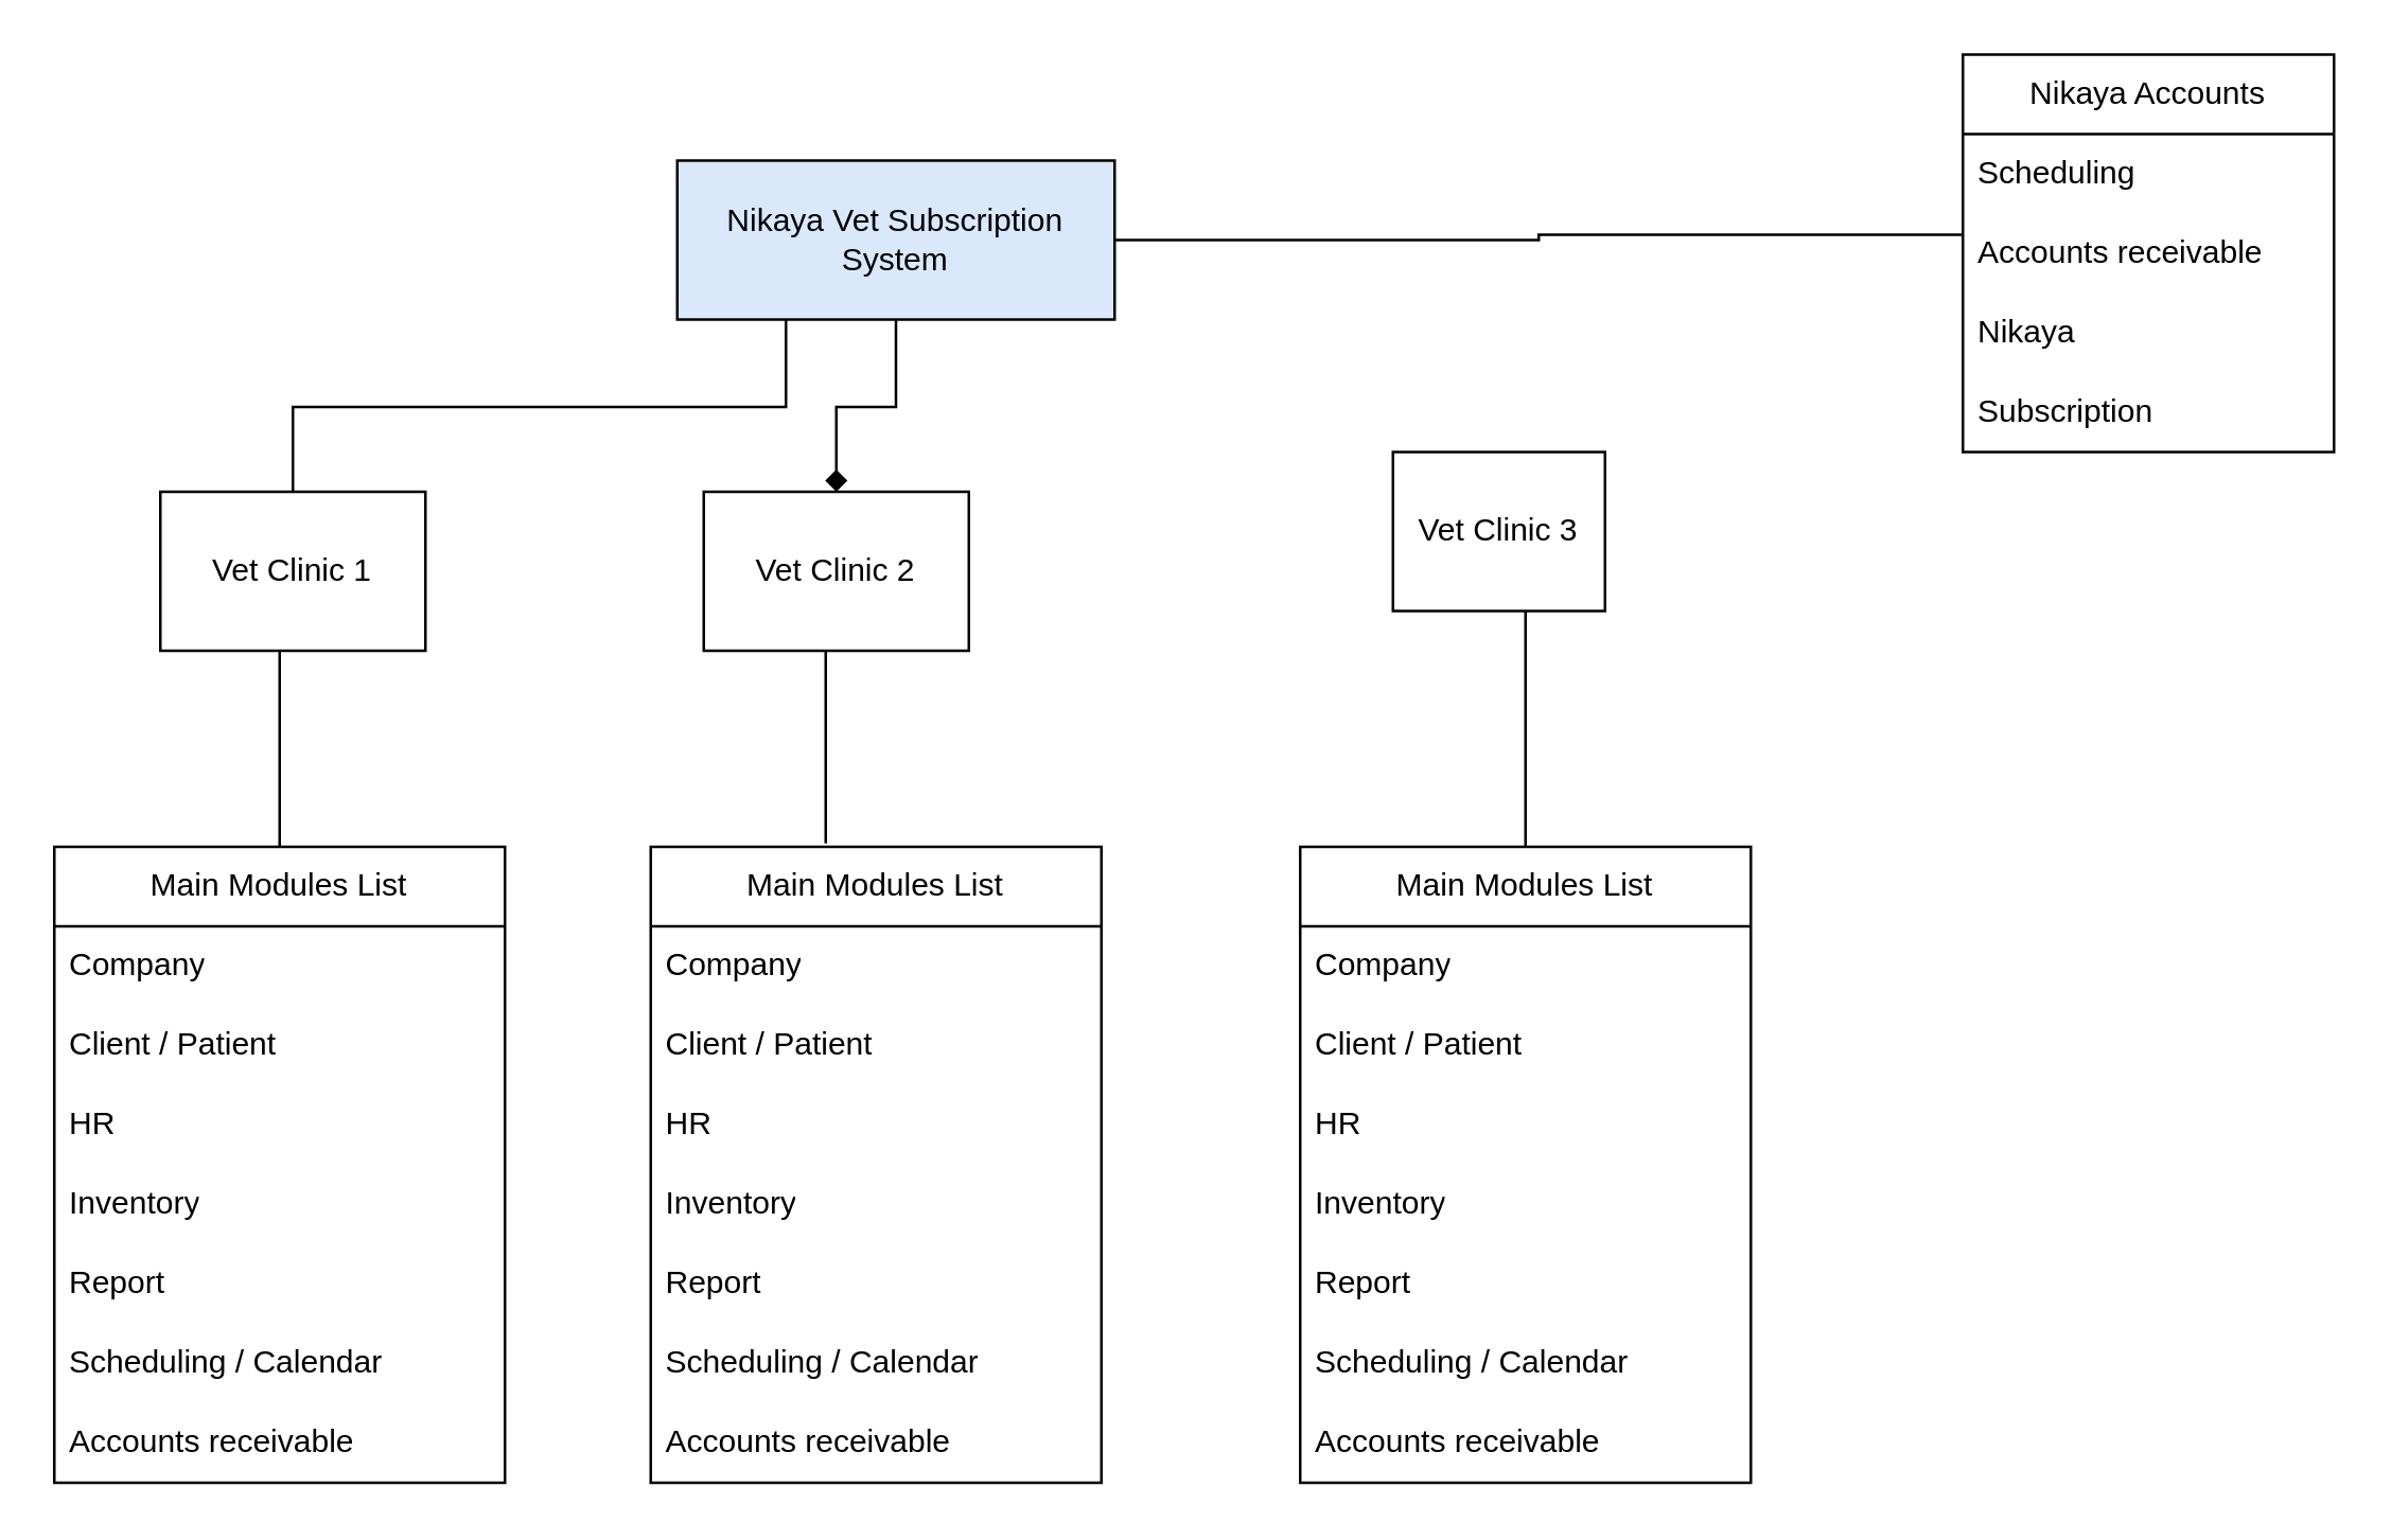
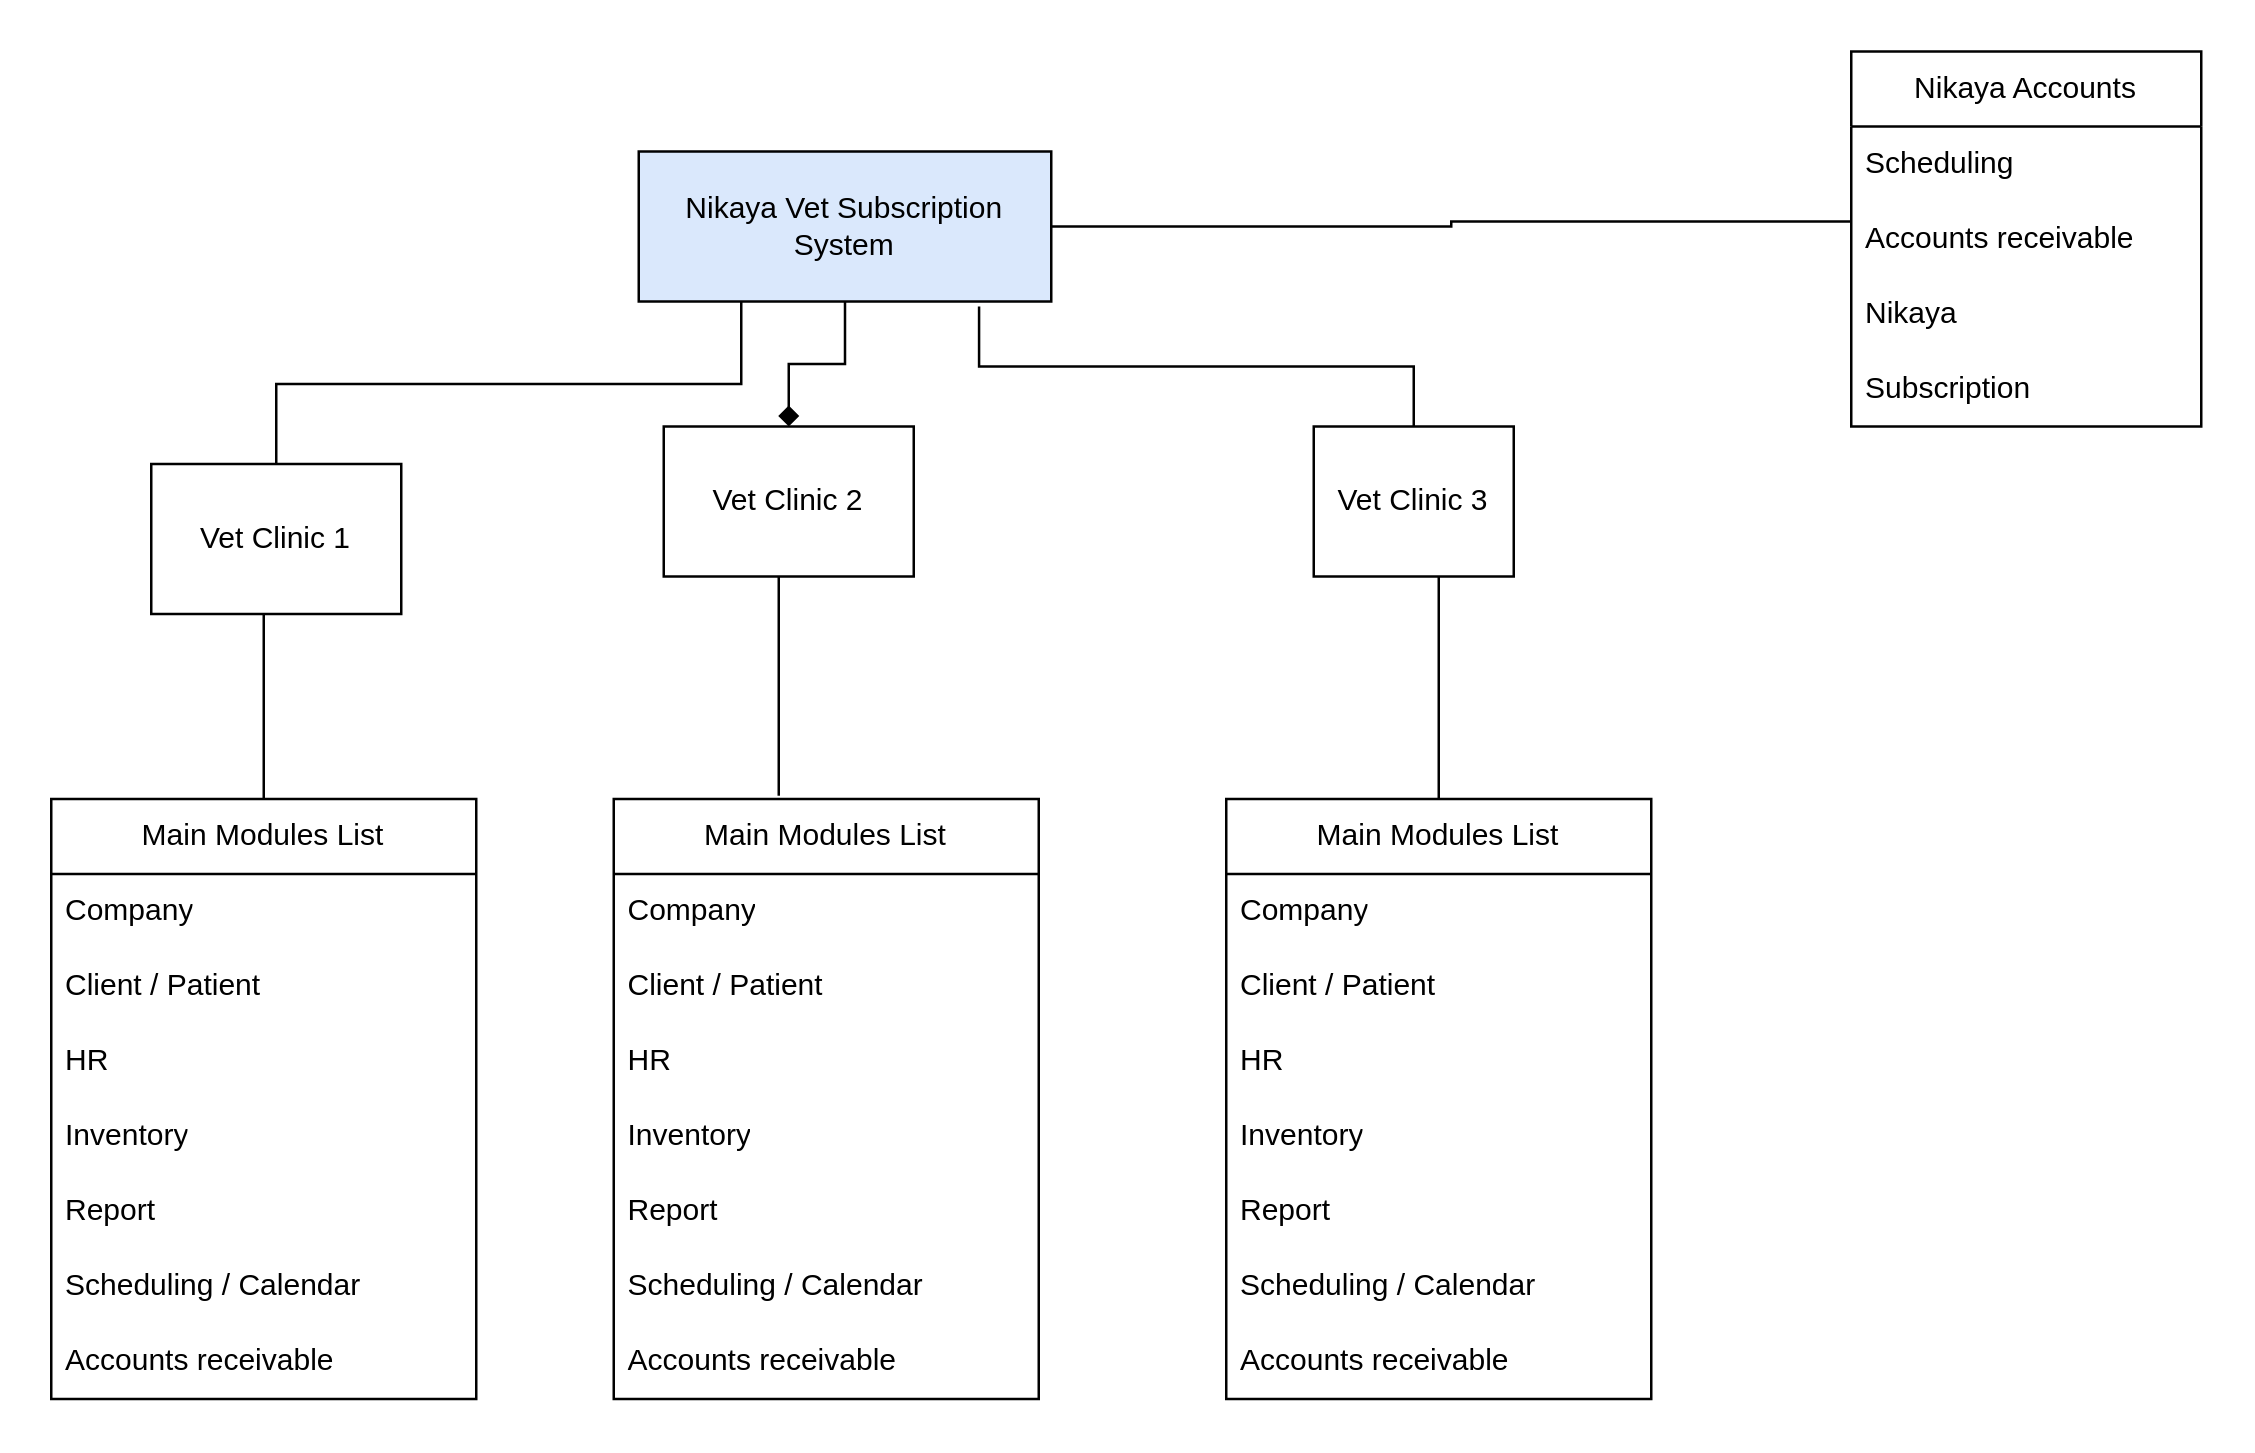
+ <mxCell id="10" value="" style="edgeStyle=elbowEdgeStyle;elbow=vertical;sourcePerimeterSpacing=0;targetPerimeterSpacing=0;startArrow=none;endArrow=none;rounded=0;curved=0;exitX=0.825;exitY=1.033;exitDx=0;exitDy=0;exitPerimeter=0;" parent="1" source="2" target="9" edge="1"><mxGeometry relative="1" as="geometry"><mxPoint x="595" y="140" as="sourcePoint" /></mxGeometry></mxCell>
- <mxCell id="6" value="Vet Clinic 2" style="whiteSpace=wrap;html=1;align=center;verticalAlign=middle;treeFolding=1;treeMoving=1;newEdgeStyle={&quot;edgeStyle&quot;:&quot;elbowEdgeStyle&quot;,&quot;startArrow&quot;:&quot;none&quot;,&quot;endArrow&quot;:&quot;none&quot;};" parent="1" vertex="1"><mxGeometry x="265" y="185" width="100" height="60" as="geometry" /></mxCell>
+ <mxCell id="6" value="Vet Clinic 2" style="whiteSpace=wrap;html=1;align=center;verticalAlign=middle;treeFolding=1;treeMoving=1;newEdgeStyle={&quot;edgeStyle&quot;:&quot;elbowEdgeStyle&quot;,&quot;startArrow&quot;:&quot;none&quot;,&quot;endArrow&quot;:&quot;none&quot;};" parent="1" vertex="1"><mxGeometry x="265" y="170" width="100" height="60" as="geometry" /></mxCell>
